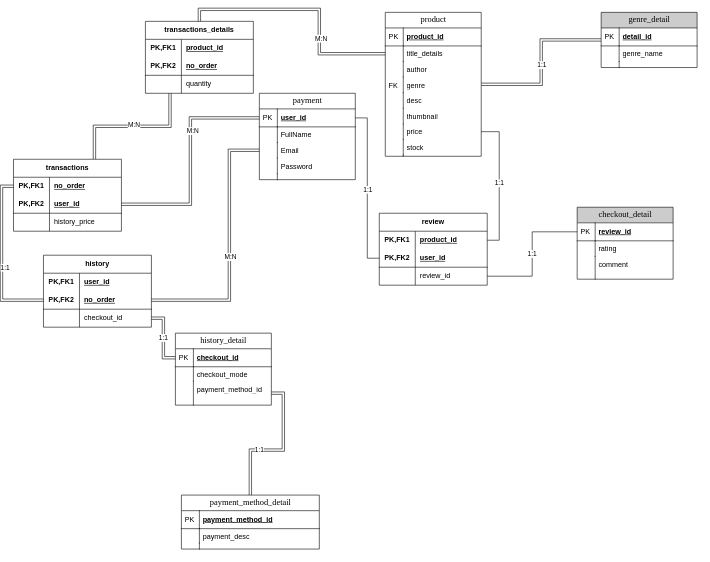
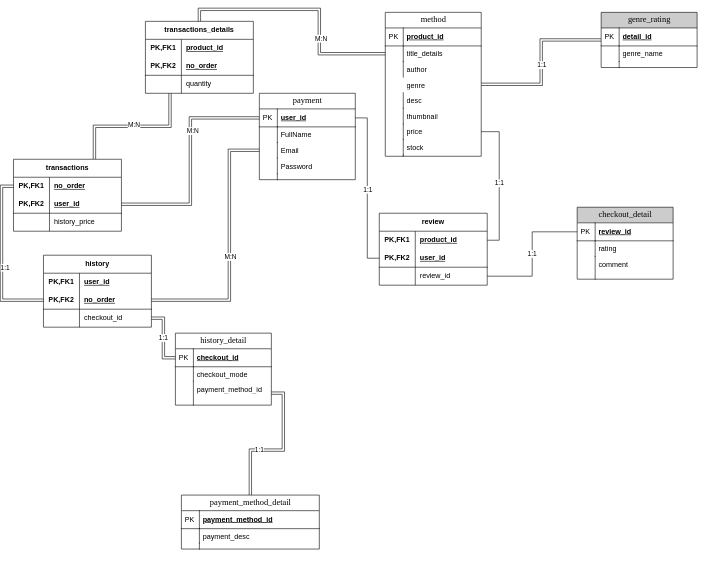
- <mxCell id="15" value="product" style="swimlane;html=1;fontStyle=0;childLayout=stackLayout;horizontal=1;startSize=26;fillColor=#FFFFFF;horizontalStack=0;resizeParent=1;resizeLast=0;collapsible=1;marginBottom=0;swimlaneFillColor=#ffffff;align=center;rounded=0;shadow=0;comic=0;labelBackgroundColor=none;strokeWidth=1;fontFamily=Verdana;fontSize=14" parent="1" vertex="1"><mxGeometry x="640" y="20" width="160" height="240" as="geometry"><mxRectangle x="350" y="30" width="70" height="30" as="alternateBounds" /></mxGeometry></mxCell>
+ <mxCell id="15" value="method" style="swimlane;html=1;fontStyle=0;childLayout=stackLayout;horizontal=1;startSize=26;fillColor=#FFFFFF;horizontalStack=0;resizeParent=1;resizeLast=0;collapsible=1;marginBottom=0;swimlaneFillColor=#ffffff;align=center;rounded=0;shadow=0;comic=0;labelBackgroundColor=none;strokeWidth=1;fontFamily=Verdana;fontSize=14" parent="1" vertex="1"><mxGeometry x="640" y="20" width="160" height="240" as="geometry"><mxRectangle x="350" y="30" width="70" height="30" as="alternateBounds" /></mxGeometry></mxCell>
- <mxCell id="34" value="genre_detail" style="swimlane;html=1;fontStyle=0;childLayout=stackLayout;horizontal=1;startSize=26;fillColor=#CCCCCC;horizontalStack=0;resizeParent=1;resizeLast=0;collapsible=1;marginBottom=0;swimlaneFillColor=#ffffff;align=center;rounded=0;shadow=0;comic=0;labelBackgroundColor=none;strokeWidth=1;fontFamily=Verdana;fontSize=14" parent="1" vertex="1"><mxGeometry x="1000" y="20" width="160" height="92" as="geometry"><mxRectangle x="710" y="30" width="160" height="30" as="alternateBounds" /></mxGeometry></mxCell>
+ <mxCell id="34" value="genre_rating" style="swimlane;html=1;fontStyle=0;childLayout=stackLayout;horizontal=1;startSize=26;fillColor=#CCCCCC;horizontalStack=0;resizeParent=1;resizeLast=0;collapsible=1;marginBottom=0;swimlaneFillColor=#ffffff;align=center;rounded=0;shadow=0;comic=0;labelBackgroundColor=none;strokeWidth=1;fontFamily=Verdana;fontSize=14" parent="1" vertex="1"><mxGeometry x="1000" y="20" width="160" height="92" as="geometry"><mxRectangle x="710" y="30" width="160" height="30" as="alternateBounds" /></mxGeometry></mxCell>
- <mxCell id="23" value="FK" style="shape=partialRectangle;top=0;left=0;bottom=0;html=1;fillColor=none;align=left;verticalAlign=top;spacingLeft=4;spacingRight=4;whiteSpace=wrap;overflow=hidden;rotatable=0;points=[];portConstraint=eastwest;part=1;" parent="22" vertex="1" connectable="0"><mxGeometry width="30" height="26" as="geometry" /></mxCell>
